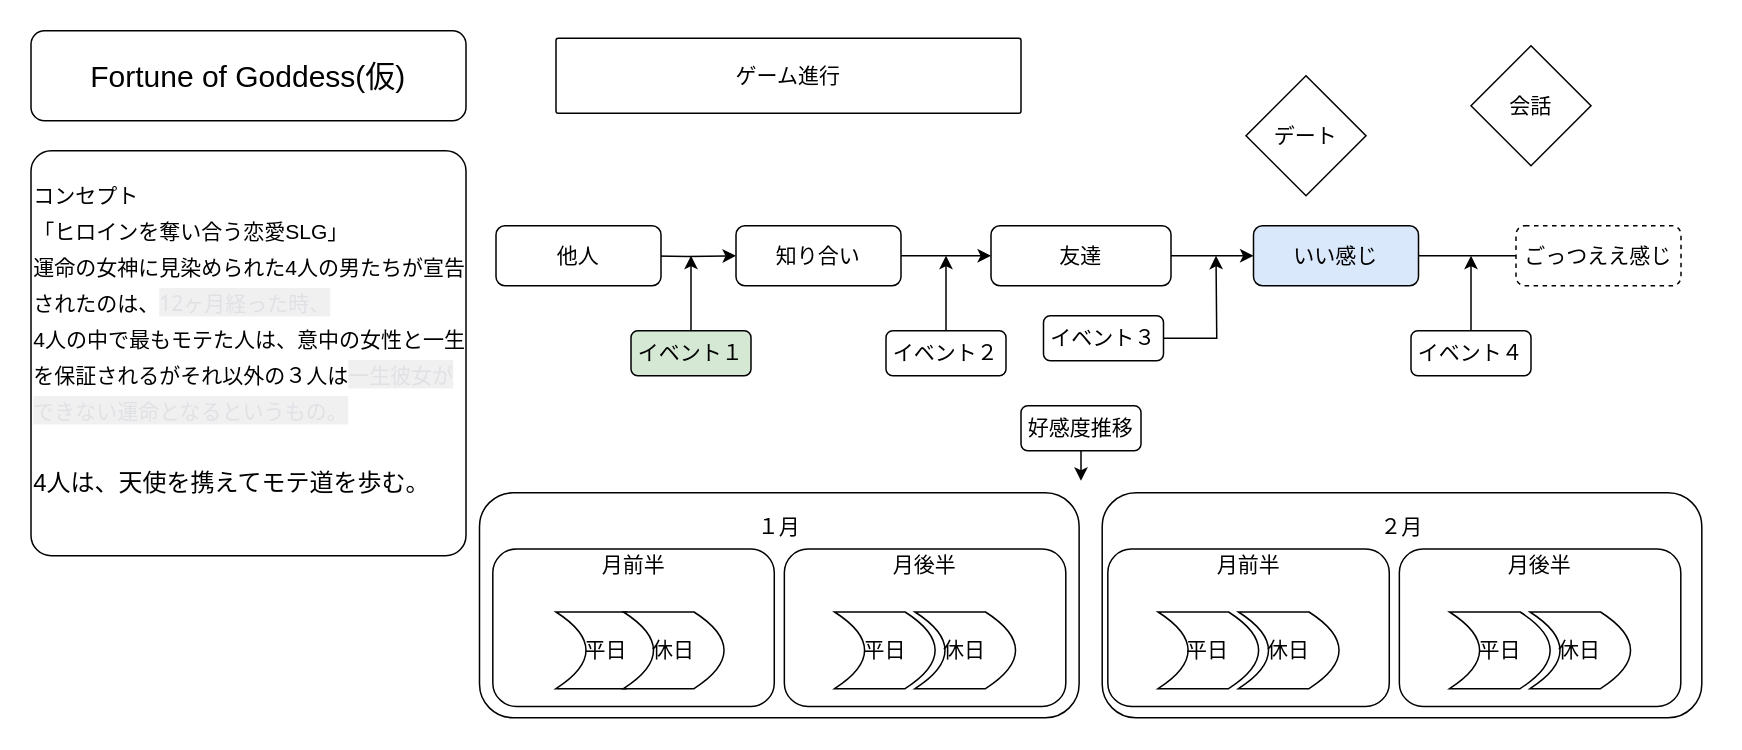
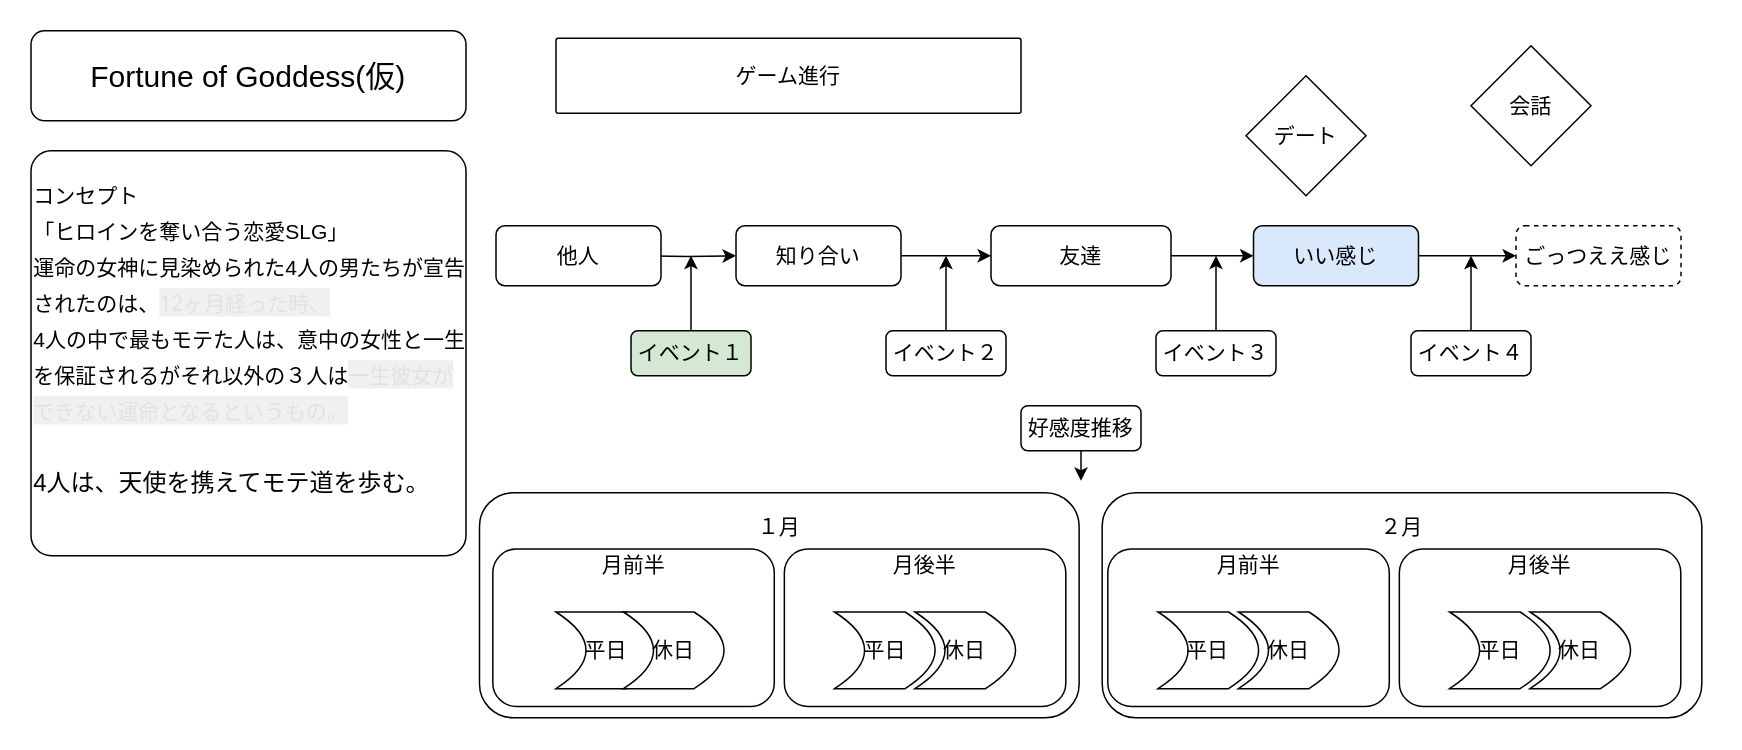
- <mxCell id="11" style="edgeStyle=orthogonalEdgeStyle;rounded=0;orthogonalLoop=1;jettySize=auto;html=1;entryX=0;entryY=0.5;entryDx=0;entryDy=0;fontSize=14;endArrow=none;" edge="1" parent="1" source="12" target="21"><mxGeometry relative="1" as="geometry" /></mxCell>
+ <mxCell id="11" style="edgeStyle=orthogonalEdgeStyle;rounded=0;orthogonalLoop=1;jettySize=auto;html=1;entryX=0;entryY=0.5;entryDx=0;entryDy=0;fontSize=14;" edge="1" parent="1" source="12" target="21"><mxGeometry relative="1" as="geometry" /></mxCell>
- <mxCell id="20" value="イベント３" style="rounded=1;whiteSpace=wrap;html=1;fontSize=14;" vertex="1" parent="1"><mxGeometry x="695" y="210" width="80" height="30" as="geometry" /></mxCell>
+ <mxCell id="20" value="イベント３" style="rounded=1;whiteSpace=wrap;html=1;fontSize=14;" vertex="1" parent="1"><mxGeometry x="770" y="220" width="80" height="30" as="geometry" /></mxCell>
